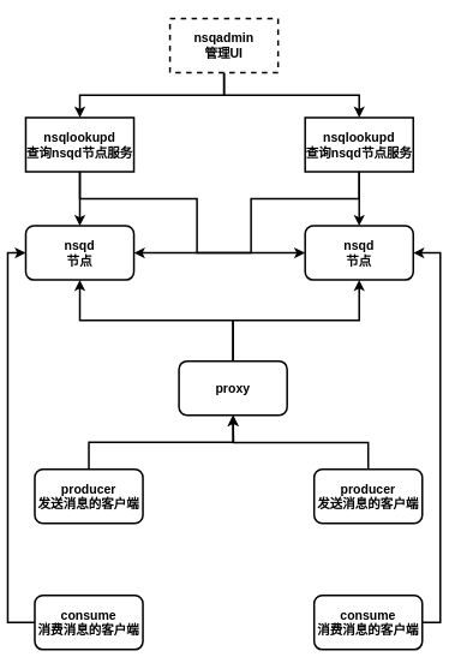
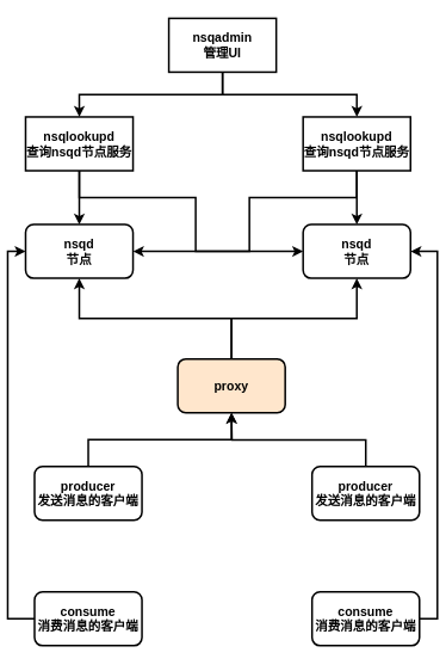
- <mxCell id="4" value="nsqadmin&lt;br style=&quot;font-size: 14px;&quot;&gt;管理UI" style="rounded=0;whiteSpace=wrap;html=1;fontSize=14;fontStyle=1;strokeWidth=2;dashed=1;" vertex="1" parent="1"><mxGeometry x="180" y="20" width="120" height="60" as="geometry" /></mxCell>
+ <mxCell id="4" value="nsqadmin&lt;br style=&quot;font-size: 14px;&quot;&gt;管理UI" style="rounded=0;whiteSpace=wrap;html=1;fontSize=14;fontStyle=1;strokeWidth=2;" vertex="1" parent="1"><mxGeometry x="180" y="20" width="120" height="60" as="geometry" /></mxCell>
- <mxCell id="15" value="proxy" style="rounded=1;whiteSpace=wrap;html=1;fontSize=14;fontStyle=1;strokeWidth=2;" vertex="1" parent="1"><mxGeometry x="190" y="400" width="120" height="60" as="geometry" /></mxCell>
+ <mxCell id="15" value="proxy" style="rounded=1;whiteSpace=wrap;html=1;fontSize=14;fontStyle=1;strokeWidth=2;fillColor=#ffe6cc;" vertex="1" parent="1"><mxGeometry x="190" y="400" width="120" height="60" as="geometry" /></mxCell>
